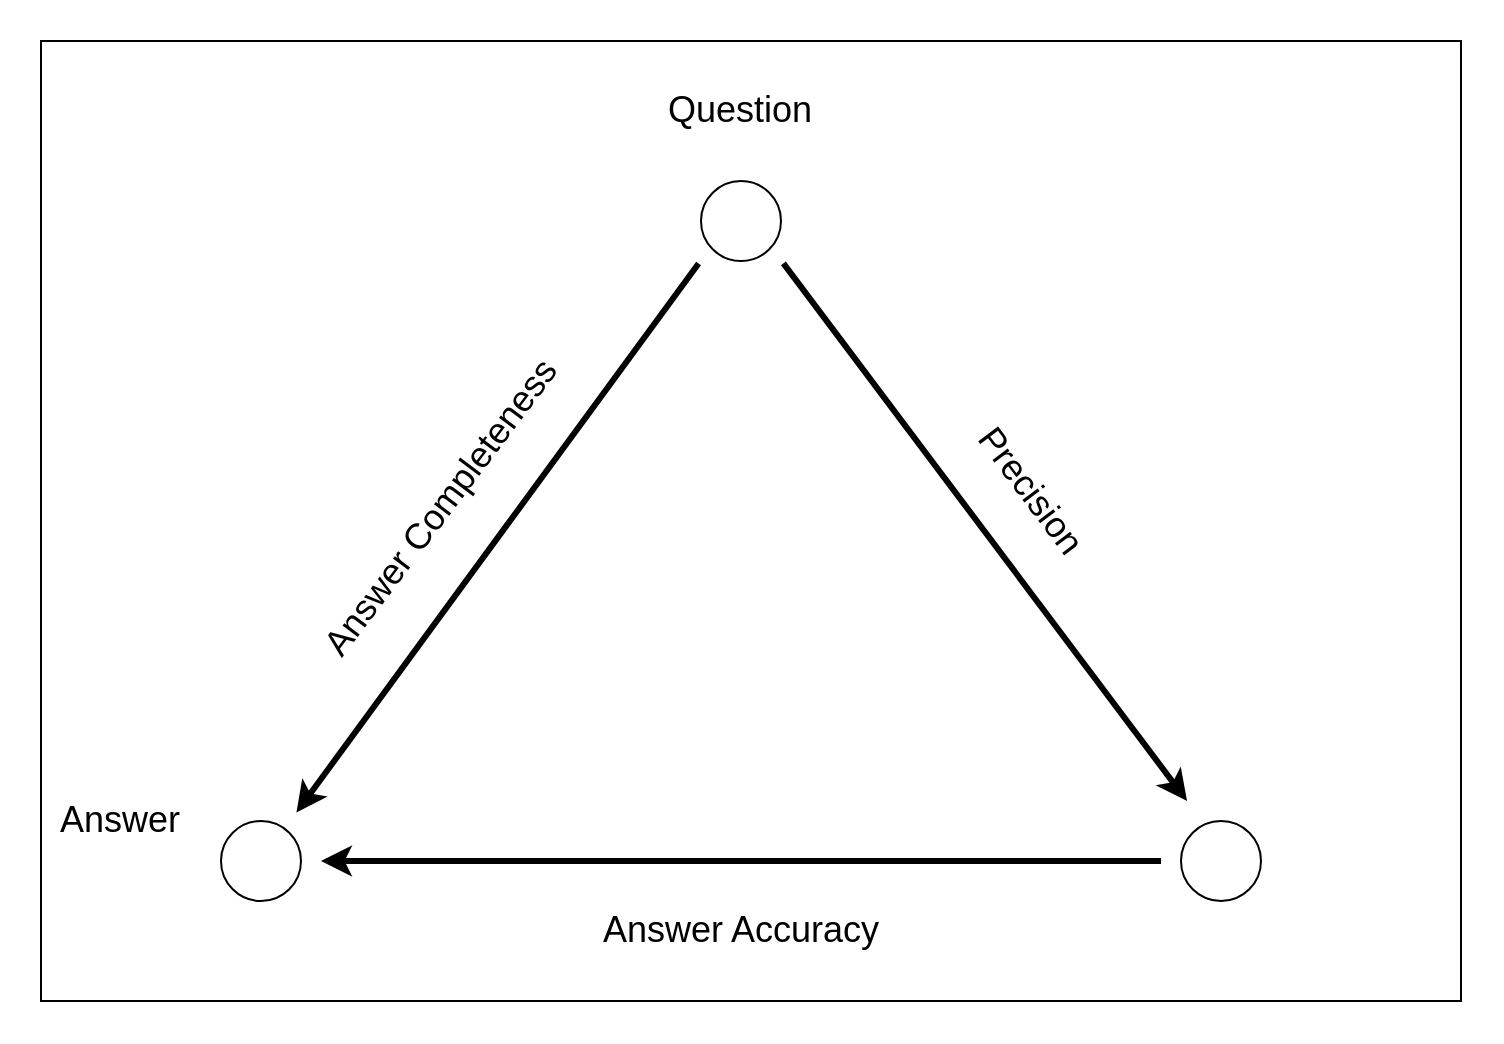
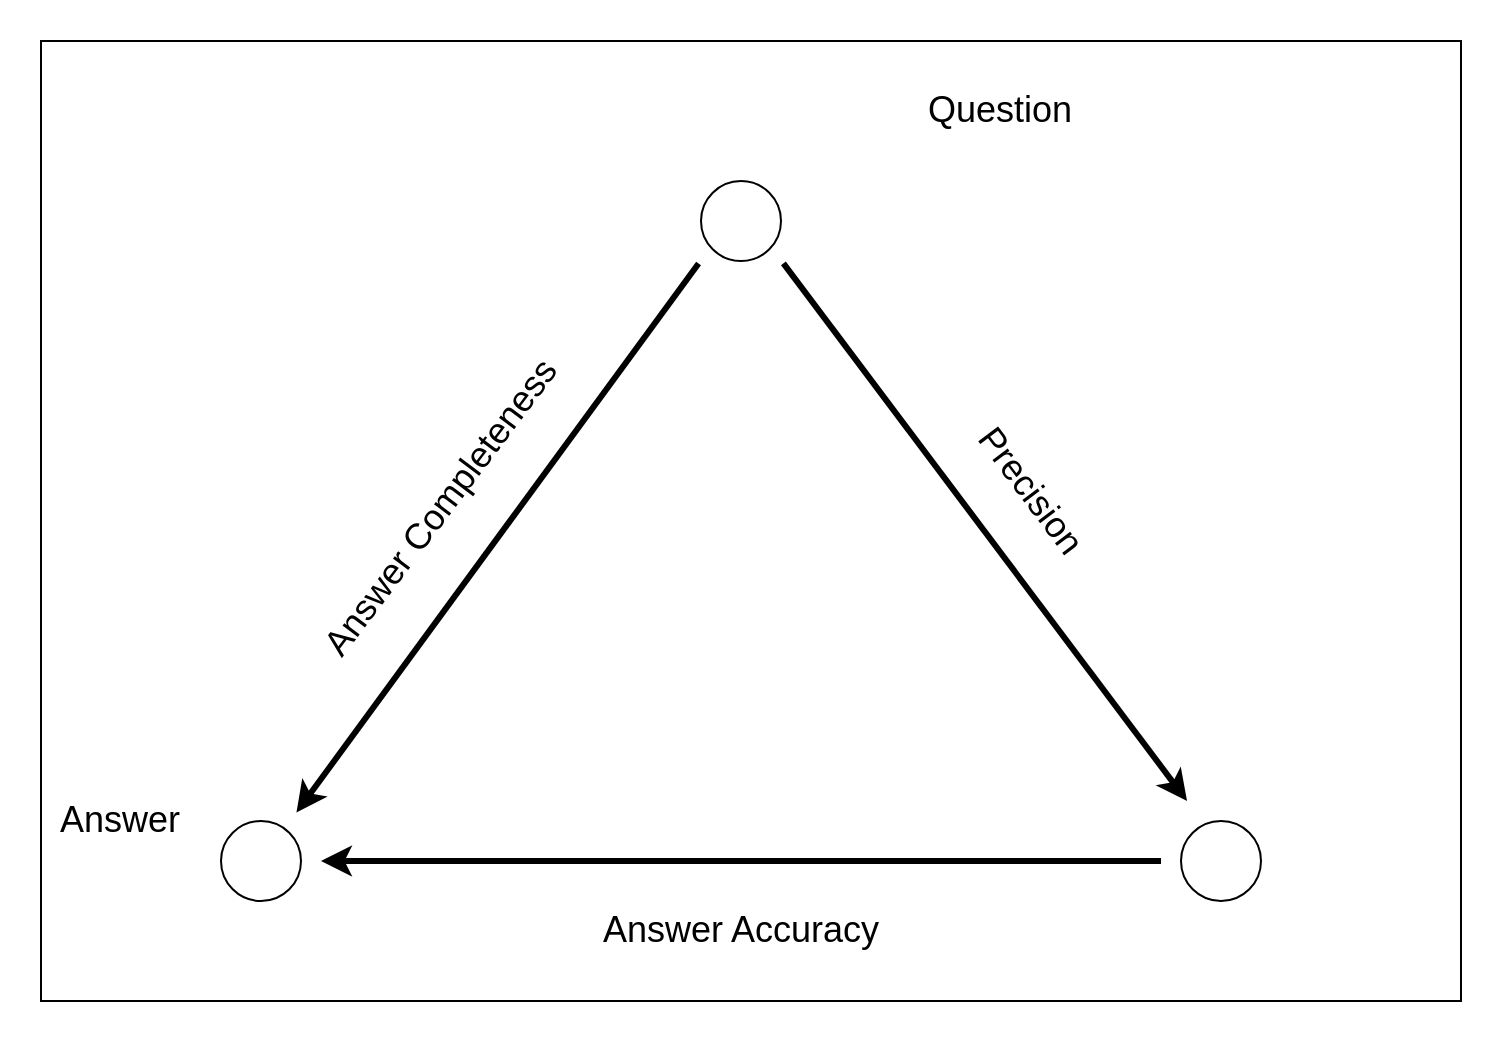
- <mxCell id="12" value="Question" style="text;html=1;strokeColor=none;fillColor=none;align=center;verticalAlign=middle;whiteSpace=wrap;rounded=0;fontSize=18;" vertex="1" parent="1"><mxGeometry x="340" y="40" width="60" height="30" as="geometry" /></mxCell>
+ <mxCell id="12" value="Question" style="text;html=1;strokeColor=none;fillColor=none;align=center;verticalAlign=middle;whiteSpace=wrap;rounded=0;fontSize=18;" vertex="1" parent="1"><mxGeometry x="470" y="40" width="60" height="30" as="geometry" /></mxCell>
